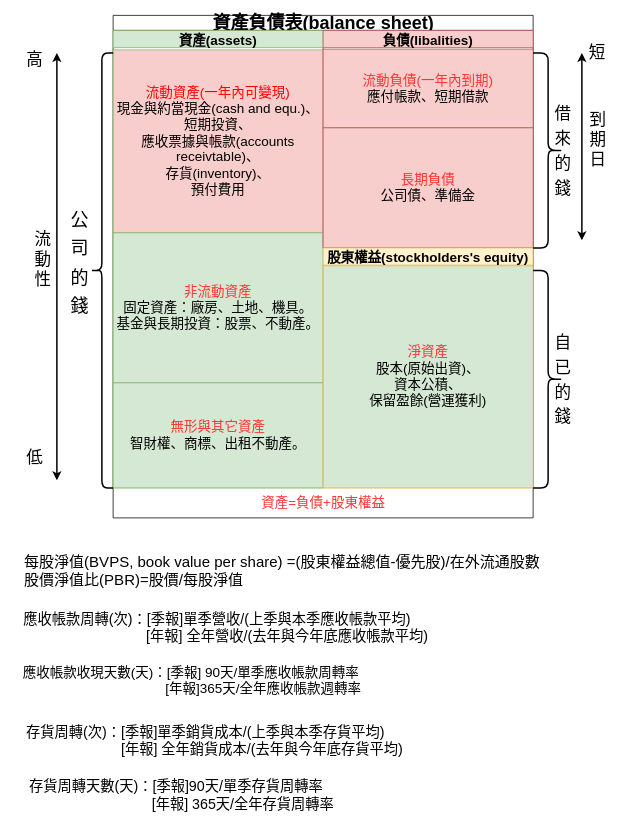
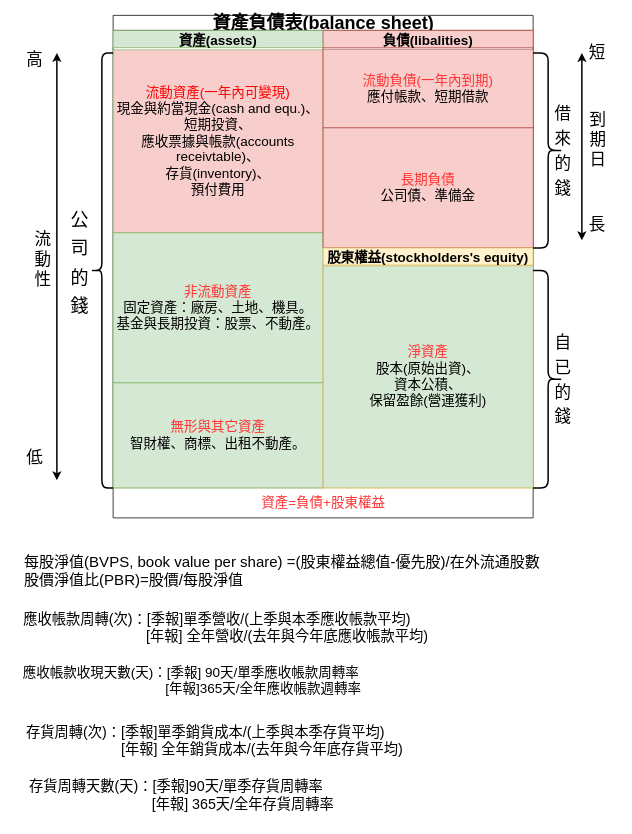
+ <mxCell id="22" value="長" style="text;html=1;align=center;verticalAlign=middle;resizable=0;points=[];autosize=1;strokeColor=none;fillColor=none;fontSize=22;fontColor=#000000;" parent="18" vertex="1"><mxGeometry y="230" width="50" height="40" as="geometry" /></mxCell>
